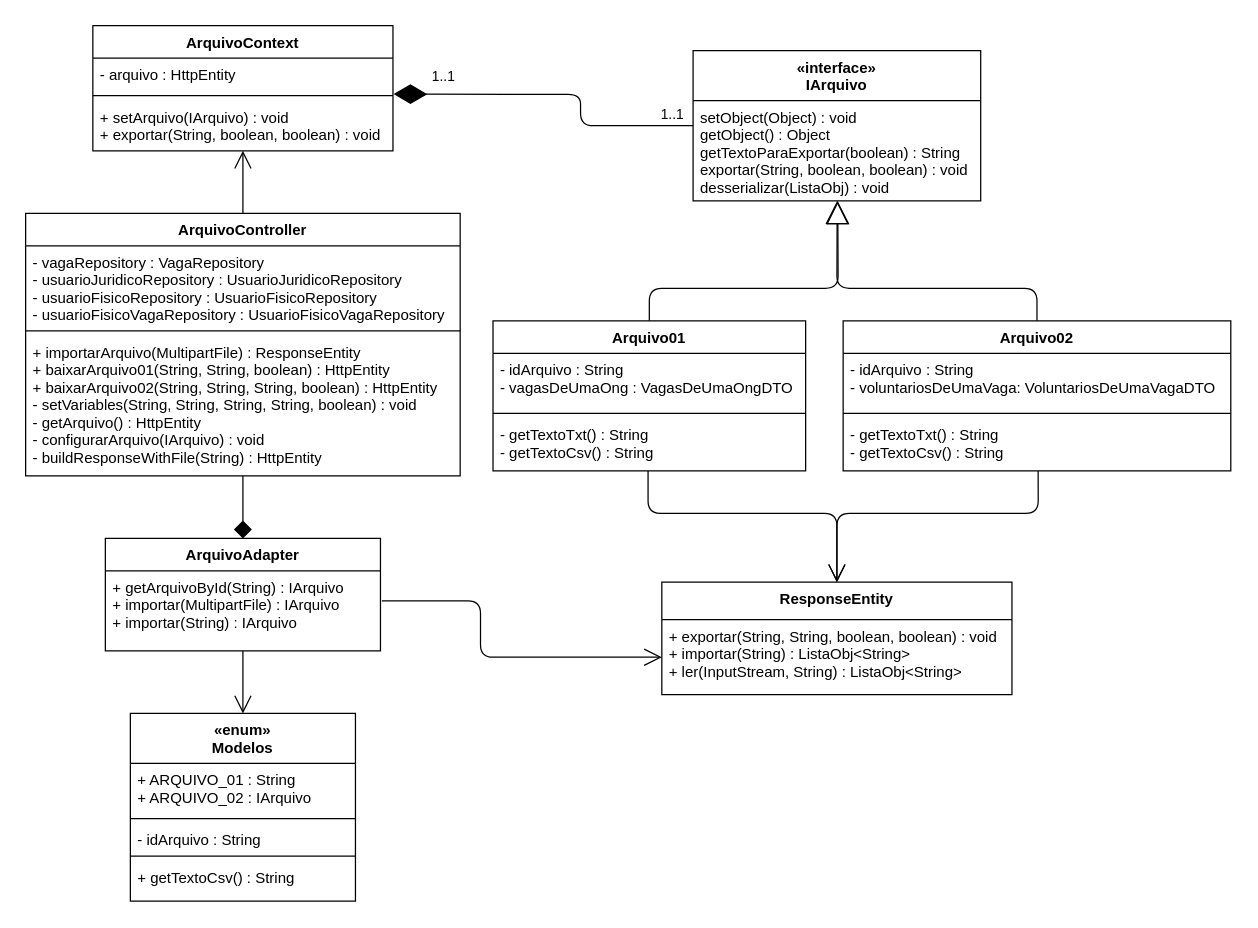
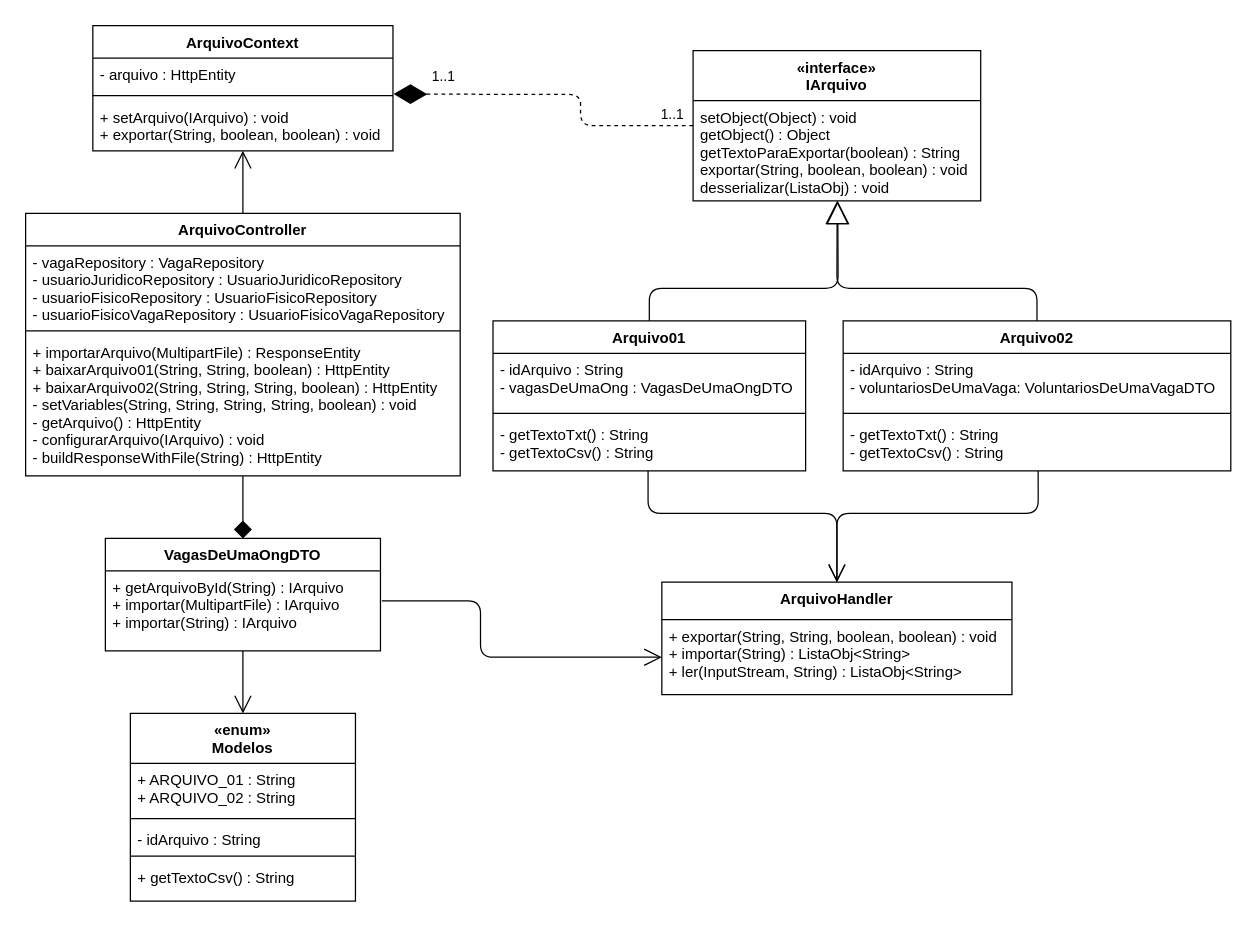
- <mxCell id="24" value="" style="endArrow=diamondThin;endFill=1;endSize=24;html=1;exitX=0;exitY=0.5;exitDx=0;exitDy=0;entryX=1.002;entryY=1.103;entryDx=0;entryDy=0;entryPerimeter=0;" edge="1" parent="1" source="6" target="3"><mxGeometry width="160" relative="1" as="geometry"><mxPoint x="353.75" y="100" as="sourcePoint" /><mxPoint x="423.75" y="30" as="targetPoint" /><Array as="points"><mxPoint x="463.75" y="100" /><mxPoint x="463.75" y="75" /></Array></mxGeometry></mxCell>
+ <mxCell id="24" value="" style="endArrow=diamondThin;endFill=1;endSize=24;html=1;exitX=0;exitY=0.5;exitDx=0;exitDy=0;entryX=1.002;entryY=1.103;entryDx=0;entryDy=0;entryPerimeter=0;dashed=1;" edge="1" parent="1" source="6" target="3"><mxGeometry width="160" relative="1" as="geometry"><mxPoint x="353.75" y="100" as="sourcePoint" /><mxPoint x="423.75" y="30" as="targetPoint" /><Array as="points"><mxPoint x="463.75" y="100" /><mxPoint x="463.75" y="75" /></Array></mxGeometry></mxCell>
- <mxCell id="20" value="ArquivoAdapter" style="swimlane;fontStyle=1;align=center;verticalAlign=top;childLayout=stackLayout;horizontal=1;startSize=26;horizontalStack=0;resizeParent=1;resizeParentMax=0;resizeLast=0;collapsible=1;marginBottom=0;" vertex="1" parent="1"><mxGeometry x="83.75" y="430" width="220" height="90" as="geometry" /></mxCell>
+ <mxCell id="20" value="VagasDeUmaOngDTO" style="swimlane;fontStyle=1;align=center;verticalAlign=top;childLayout=stackLayout;horizontal=1;startSize=26;horizontalStack=0;resizeParent=1;resizeParentMax=0;resizeLast=0;collapsible=1;marginBottom=0;" vertex="1" parent="1"><mxGeometry x="83.75" y="430" width="220" height="90" as="geometry" /></mxCell>
- <mxCell id="35" value="ResponseEntity" style="swimlane;fontStyle=1;align=center;verticalAlign=top;childLayout=stackLayout;horizontal=1;startSize=30;horizontalStack=0;resizeParent=1;resizeParentMax=0;resizeLast=0;collapsible=1;marginBottom=0;" vertex="1" parent="1"><mxGeometry x="528.75" y="465" width="280" height="90" as="geometry" /></mxCell>
+ <mxCell id="35" value="ArquivoHandler" style="swimlane;fontStyle=1;align=center;verticalAlign=top;childLayout=stackLayout;horizontal=1;startSize=30;horizontalStack=0;resizeParent=1;resizeParentMax=0;resizeLast=0;collapsible=1;marginBottom=0;" vertex="1" parent="1"><mxGeometry x="528.75" y="465" width="280" height="90" as="geometry" /></mxCell>
- <mxCell id="29" value="+ ARQUIVO_01 : String&#10;+ ARQUIVO_02 : IArquivo" style="text;strokeColor=none;fillColor=none;align=left;verticalAlign=top;spacingLeft=4;spacingRight=4;overflow=hidden;rotatable=0;points=[[0,0.5],[1,0.5]];portConstraint=eastwest;" vertex="1" parent="28"><mxGeometry y="40" width="180" height="40" as="geometry" /></mxCell>
+ <mxCell id="29" value="+ ARQUIVO_01 : String&#10;+ ARQUIVO_02 : String" style="text;strokeColor=none;fillColor=none;align=left;verticalAlign=top;spacingLeft=4;spacingRight=4;overflow=hidden;rotatable=0;points=[[0,0.5],[1,0.5]];portConstraint=eastwest;" vertex="1" parent="28"><mxGeometry y="40" width="180" height="40" as="geometry" /></mxCell>
